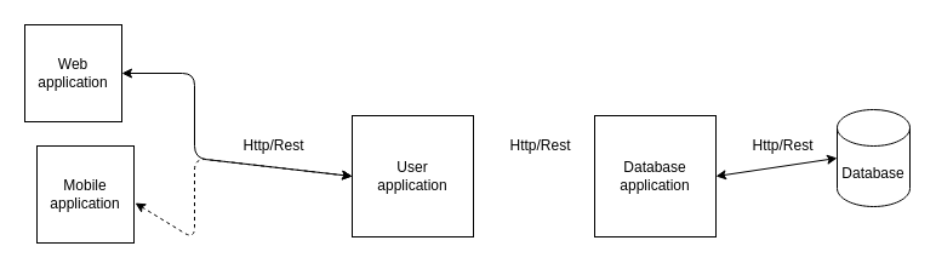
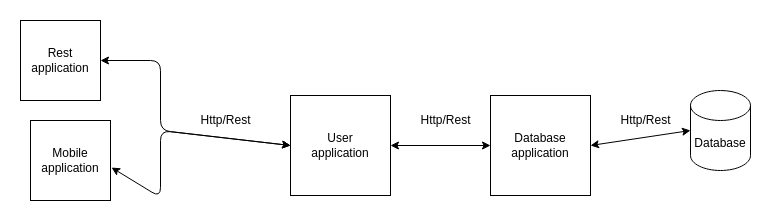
- <mxCell id="6" value="Web application" style="whiteSpace=wrap;html=1;aspect=fixed;" vertex="1" parent="1"><mxGeometry x="20" y="20" width="80" height="80" as="geometry" /></mxCell>
+ <mxCell id="6" value="Rest application" style="whiteSpace=wrap;html=1;aspect=fixed;" vertex="1" parent="1"><mxGeometry x="20" y="20" width="80" height="80" as="geometry" /></mxCell>
+ <mxCell id="7" value="" style="endArrow=classic;startArrow=classic;html=1;entryX=0;entryY=0.5;entryDx=0;entryDy=0;exitX=1;exitY=0.5;exitDx=0;exitDy=0;" edge="1" parent="1" source="2" target="3"><mxGeometry width="50" height="50" relative="1" as="geometry"><mxPoint x="350" y="160" as="sourcePoint" /><mxPoint x="400" y="110" as="targetPoint" /></mxGeometry></mxCell>
- <mxCell id="12" value="" style="endArrow=classic;startArrow=classic;html=1;entryX=0;entryY=0.5;entryDx=0;entryDy=0;exitX=1.013;exitY=0.588;exitDx=0;exitDy=0;exitPerimeter=0;dashed=1;" edge="1" parent="1" source="5" target="2"><mxGeometry width="50" height="50" relative="1" as="geometry"><mxPoint x="160" y="200" as="sourcePoint" /><mxPoint x="180" y="80" as="targetPoint" /><Array as="points"><mxPoint x="160" y="197" /><mxPoint x="160" y="130" /></Array></mxGeometry></mxCell>
+ <mxCell id="12" value="" style="endArrow=classic;startArrow=classic;html=1;entryX=0;entryY=0.5;entryDx=0;entryDy=0;exitX=1.013;exitY=0.588;exitDx=0;exitDy=0;exitPerimeter=0;" edge="1" parent="1" source="5" target="2"><mxGeometry width="50" height="50" relative="1" as="geometry"><mxPoint x="160" y="200" as="sourcePoint" /><mxPoint x="180" y="80" as="targetPoint" /><Array as="points"><mxPoint x="160" y="197" /><mxPoint x="160" y="130" /></Array></mxGeometry></mxCell>
